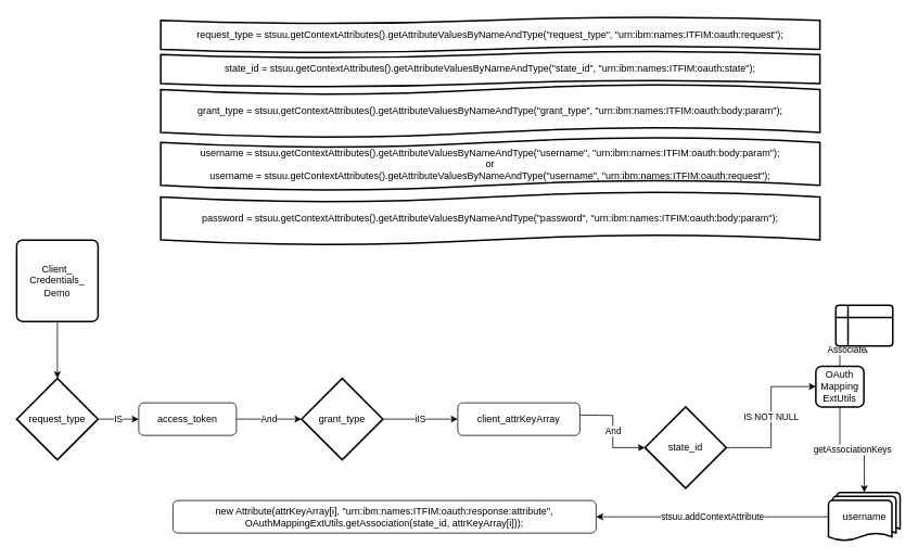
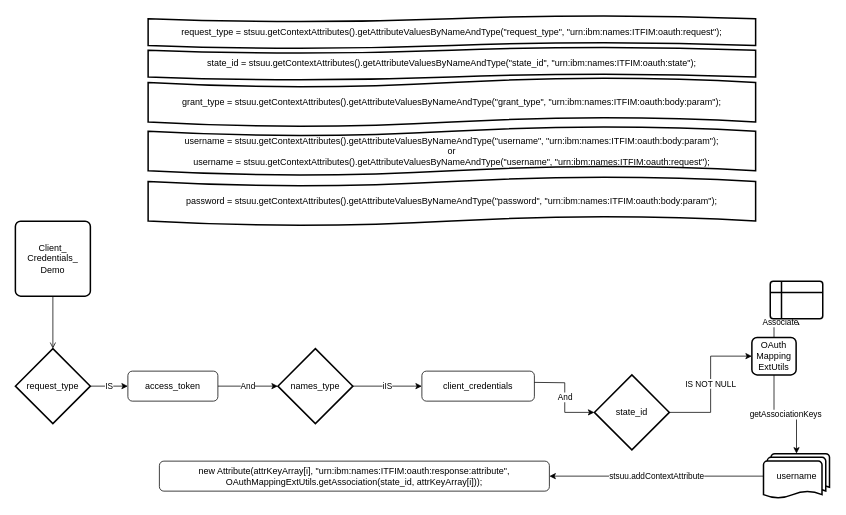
- <mxCell id="9" style="edgeStyle=orthogonalEdgeStyle;rounded=0;orthogonalLoop=1;jettySize=auto;html=1;entryX=0.5;entryY=0;entryDx=0;entryDy=0;entryPerimeter=0;" parent="1" source="10" target="3" edge="1"><mxGeometry relative="1" as="geometry" /></mxCell>
+ <mxCell id="9" style="edgeStyle=orthogonalEdgeStyle;rounded=0;orthogonalLoop=1;jettySize=auto;html=1;entryX=0.5;entryY=0;entryDx=0;entryDy=0;entryPerimeter=0;endArrow=open;" parent="1" source="10" target="3" edge="1"><mxGeometry relative="1" as="geometry" /></mxCell>
- <mxCell id="7" value="grant_type" style="strokeWidth=2;html=1;shape=mxgraph.flowchart.decision;whiteSpace=wrap;" parent="1" vertex="1"><mxGeometry x="370" y="464" width="100" height="100" as="geometry" /></mxCell>
+ <mxCell id="7" value="names_type" style="strokeWidth=2;html=1;shape=mxgraph.flowchart.decision;whiteSpace=wrap;" parent="1" vertex="1"><mxGeometry x="370" y="464" width="100" height="100" as="geometry" /></mxCell>
- <mxCell id="8" value="client_attrKeyArray" style="rounded=1;whiteSpace=wrap;html=1;fontSize=12;glass=0;strokeWidth=1;shadow=0;" parent="1" vertex="1"><mxGeometry x="562" y="494" width="150" height="40" as="geometry" /></mxCell>
+ <mxCell id="8" value="client_credentials" style="rounded=1;whiteSpace=wrap;html=1;fontSize=12;glass=0;strokeWidth=1;shadow=0;" parent="1" vertex="1"><mxGeometry x="562" y="494" width="150" height="40" as="geometry" /></mxCell>
